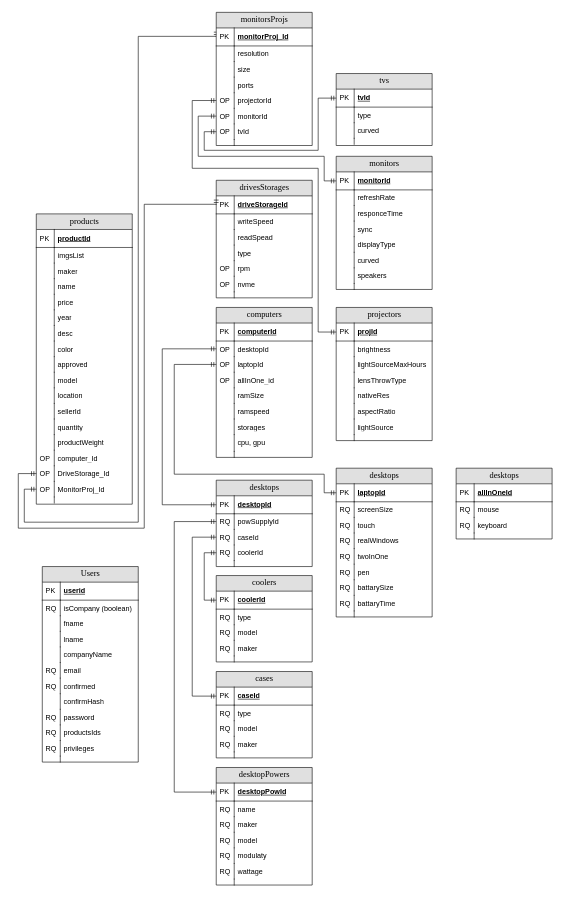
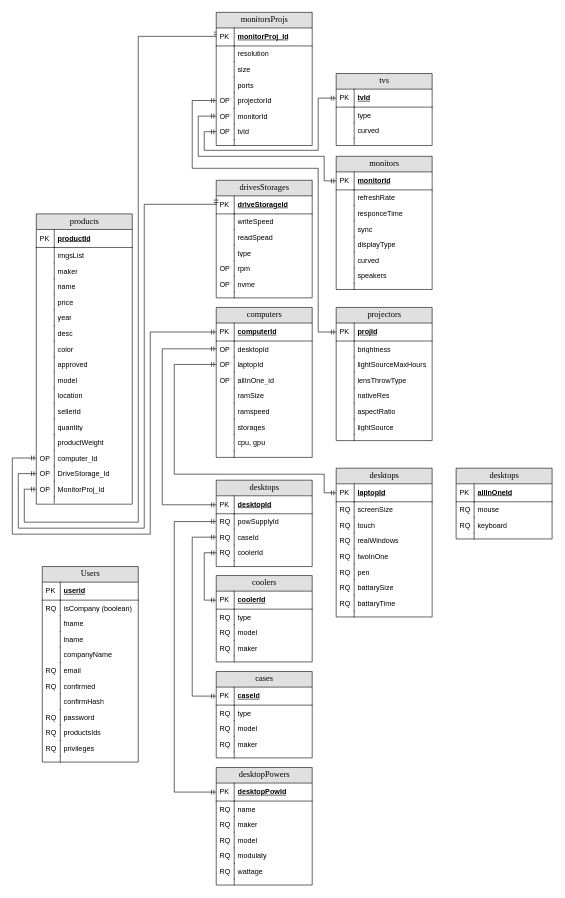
+ <mxCell id="134" value="" style="edgeStyle=orthogonalEdgeStyle;fontSize=12;html=1;endArrow=ERmandOne;startArrow=ERmandOne;rounded=0;exitX=0;exitY=0.5;exitDx=0;exitDy=0;entryX=0;entryY=0.5;entryDx=0;entryDy=0;" edge="1" parent="1" source="126" target="79"><mxGeometry width="100" height="100" relative="1" as="geometry"><mxPoint x="190" y="930" as="sourcePoint" /><mxPoint x="280" y="659" as="targetPoint" /><Array as="points"><mxPoint x="20" y="763" /><mxPoint x="20" y="890" /><mxPoint x="250" y="890" /><mxPoint x="250" y="553" /></Array></mxGeometry></mxCell>
